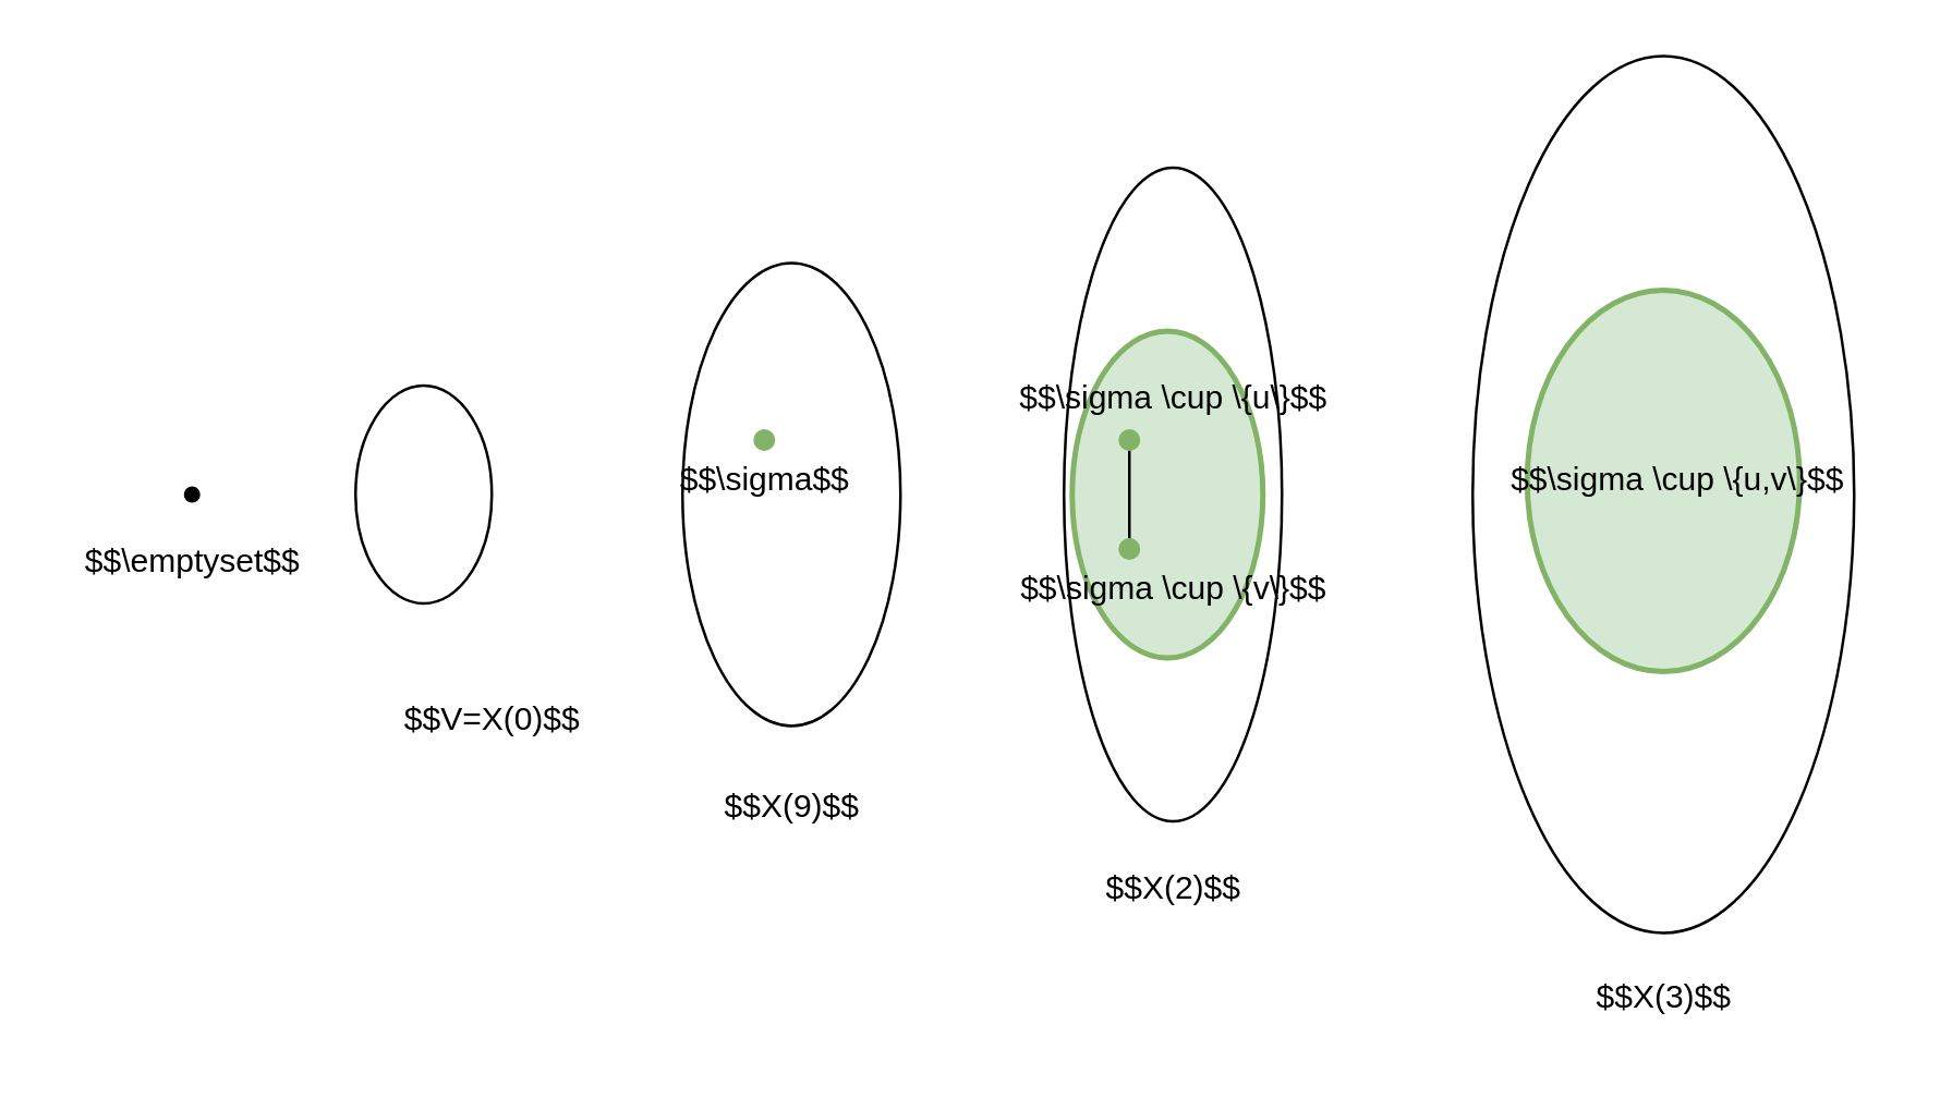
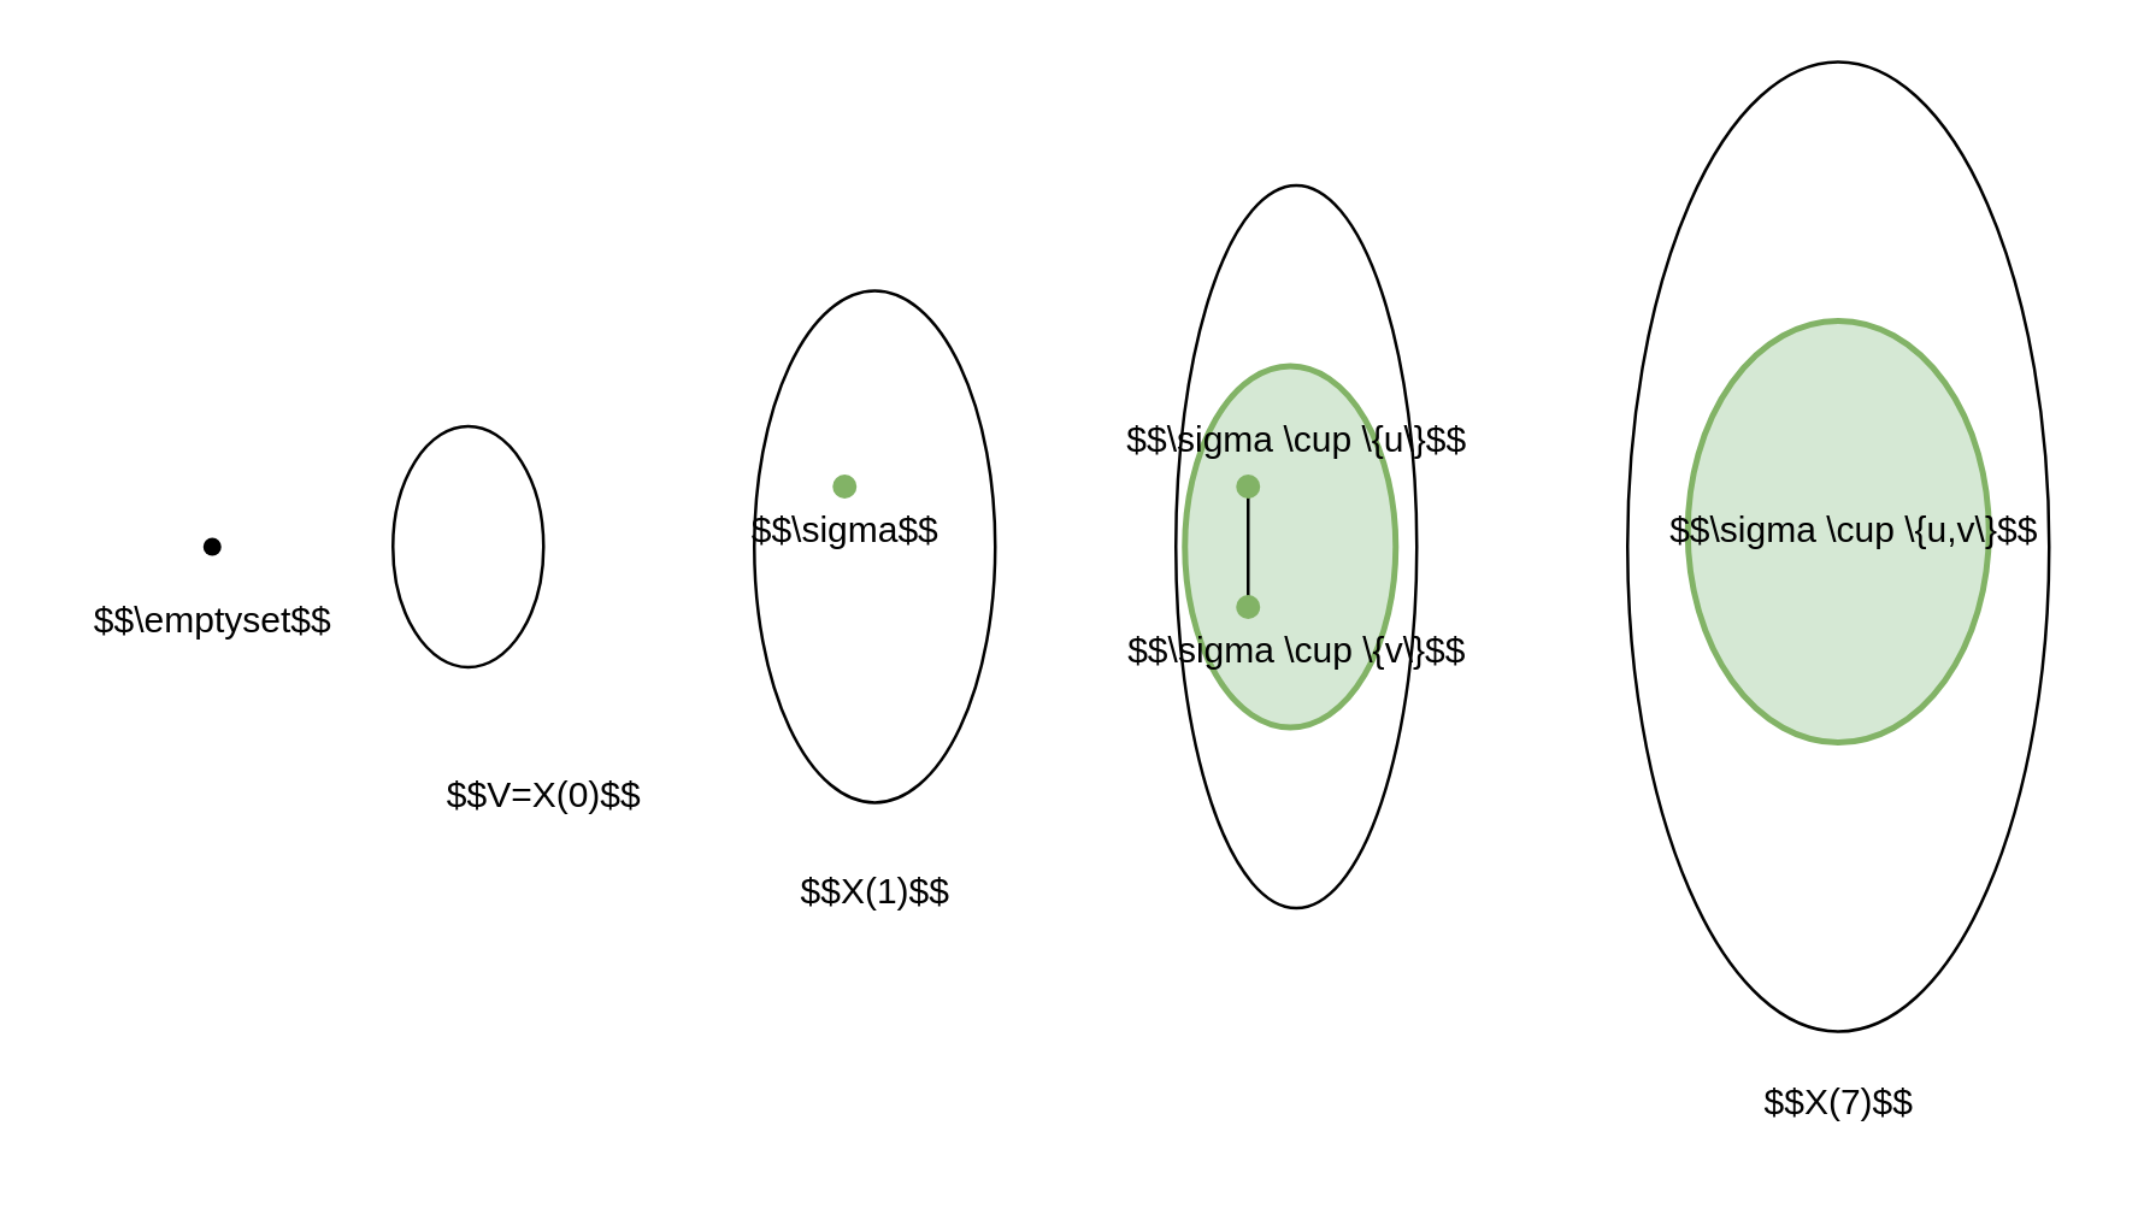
- <mxCell id="7" value="$$X(9)$$" style="text;html=1;align=center;verticalAlign=middle;resizable=0;points=[];autosize=1;strokeColor=none;fillColor=none;" parent="1" vertex="1"><mxGeometry x="255" y="281" width="70" height="30" as="geometry" /></mxCell>
+ <mxCell id="7" value="$$X(1)$$" style="text;html=1;align=center;verticalAlign=middle;resizable=0;points=[];autosize=1;strokeColor=none;fillColor=none;" parent="1" vertex="1"><mxGeometry x="255" y="281" width="70" height="30" as="geometry" /></mxCell>
- <mxCell id="11" value="$$X(2)$$" style="text;html=1;align=center;verticalAlign=middle;resizable=0;points=[];autosize=1;strokeColor=none;fillColor=none;" parent="1" vertex="1"><mxGeometry x="395" y="311" width="70" height="30" as="geometry" /></mxCell>
- <mxCell id="9" value="$$X(3)$$" style="text;html=1;align=center;verticalAlign=middle;resizable=0;points=[];autosize=1;strokeColor=none;fillColor=none;" parent="1" vertex="1"><mxGeometry x="575" y="351" width="70" height="30" as="geometry" /></mxCell>
+ <mxCell id="9" value="$$X(7)$$" style="text;html=1;align=center;verticalAlign=middle;resizable=0;points=[];autosize=1;strokeColor=none;fillColor=none;" parent="1" vertex="1"><mxGeometry x="575" y="351" width="70" height="30" as="geometry" /></mxCell>
